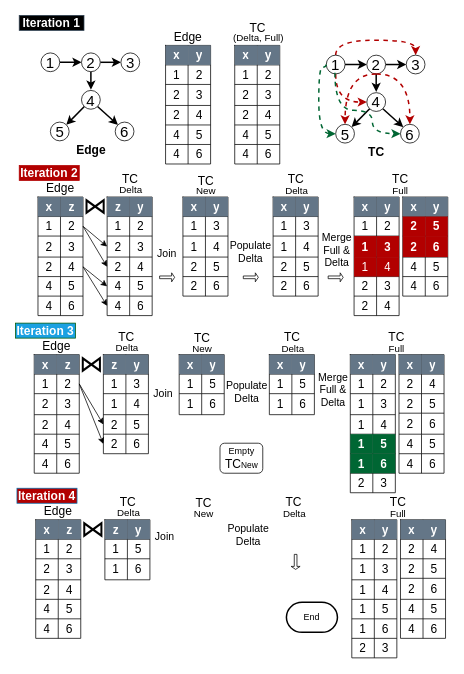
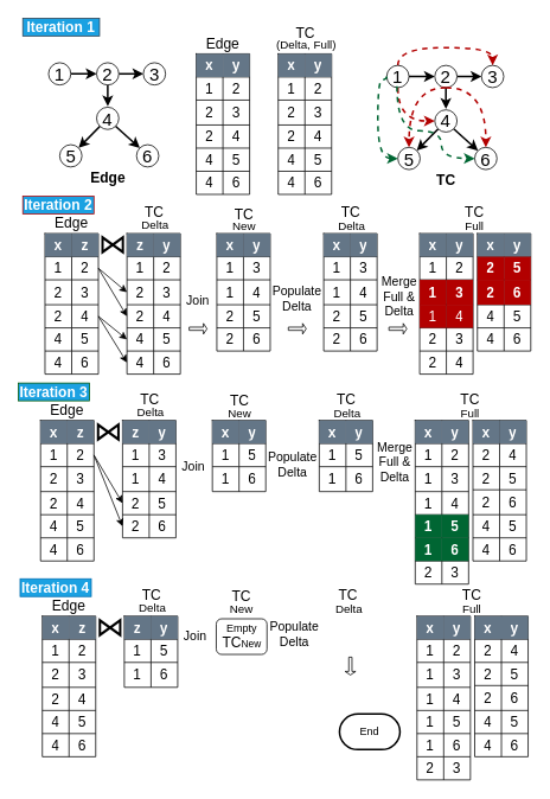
- <mxCell id="2" value="Iteration 1" style="whiteSpace=wrap;html=1;fontStyle=1;flipV=0;flipH=1;rotation=0;fontSize=16;strokeColor=#314354;fillColor=#000000;fontColor=#ffffff;" parent="1" vertex="1"><mxGeometry x="25" y="20" width="86.3" height="20" as="geometry" /></mxCell>
+ <mxCell id="2" value="Iteration 1" style="whiteSpace=wrap;html=1;fontStyle=1;flipV=0;flipH=1;rotation=0;fontSize=16;strokeColor=#314354;fillColor=#1ba1e2;fontColor=#ffffff;" parent="1" vertex="1"><mxGeometry x="25" y="20" width="86.3" height="20" as="geometry" /></mxCell>
- <mxCell id="116" value="Iteration 2" style="whiteSpace=wrap;html=1;fontStyle=1;flipV=0;flipH=1;rotation=0;fontSize=16;strokeColor=#B20000;fontColor=#ffffff;fillColor=#B20000;" parent="1" vertex="1"><mxGeometry x="25" y="220" width="80" height="20" as="geometry" /></mxCell>
+ <mxCell id="116" value="Iteration 2" style="whiteSpace=wrap;html=1;fontStyle=1;flipV=0;flipH=1;rotation=0;fontSize=16;strokeColor=#B20000;fontColor=#ffffff;fillColor=#1ba1e2;" parent="1" vertex="1"><mxGeometry x="25" y="220" width="80" height="20" as="geometry" /></mxCell>
- <mxCell id="25" value="Empty&lt;div&gt;&lt;span style=&quot;font-size: 16px;&quot;&gt;TC&lt;/span&gt;&lt;span style=&quot;font-size: 11.111px;&quot;&gt;New&lt;/span&gt;&lt;/div&gt;" style="rounded=1;whiteSpace=wrap;html=1;" parent="1" vertex="1"><mxGeometry x="292.5" y="590" width="57" height="40" as="geometry" /></mxCell>
+ <mxCell id="25" value="Empty&lt;div&gt;&lt;span style=&quot;font-size: 16px;&quot;&gt;TC&lt;/span&gt;&lt;span style=&quot;font-size: 11.111px;&quot;&gt;New&lt;/span&gt;&lt;/div&gt;" style="rounded=1;whiteSpace=wrap;html=1;" parent="1" vertex="1"><mxGeometry x="242.5" y="695" width="57" height="40" as="geometry" /></mxCell>
- <mxCell id="343" value="Iteration 4" style="whiteSpace=wrap;html=1;fontStyle=1;flipV=0;flipH=1;rotation=0;fontSize=16;strokeColor=#006EAF;fontColor=#ffffff;fillColor=#b20000;" parent="1" vertex="1"><mxGeometry x="22" y="650" width="80" height="20" as="geometry" /></mxCell>
+ <mxCell id="343" value="Iteration 4" style="whiteSpace=wrap;html=1;fontStyle=1;flipV=0;flipH=1;rotation=0;fontSize=16;strokeColor=#006EAF;fontColor=#ffffff;fillColor=#1ba1e2;" parent="1" vertex="1"><mxGeometry x="22" y="650" width="80" height="20" as="geometry" /></mxCell>
